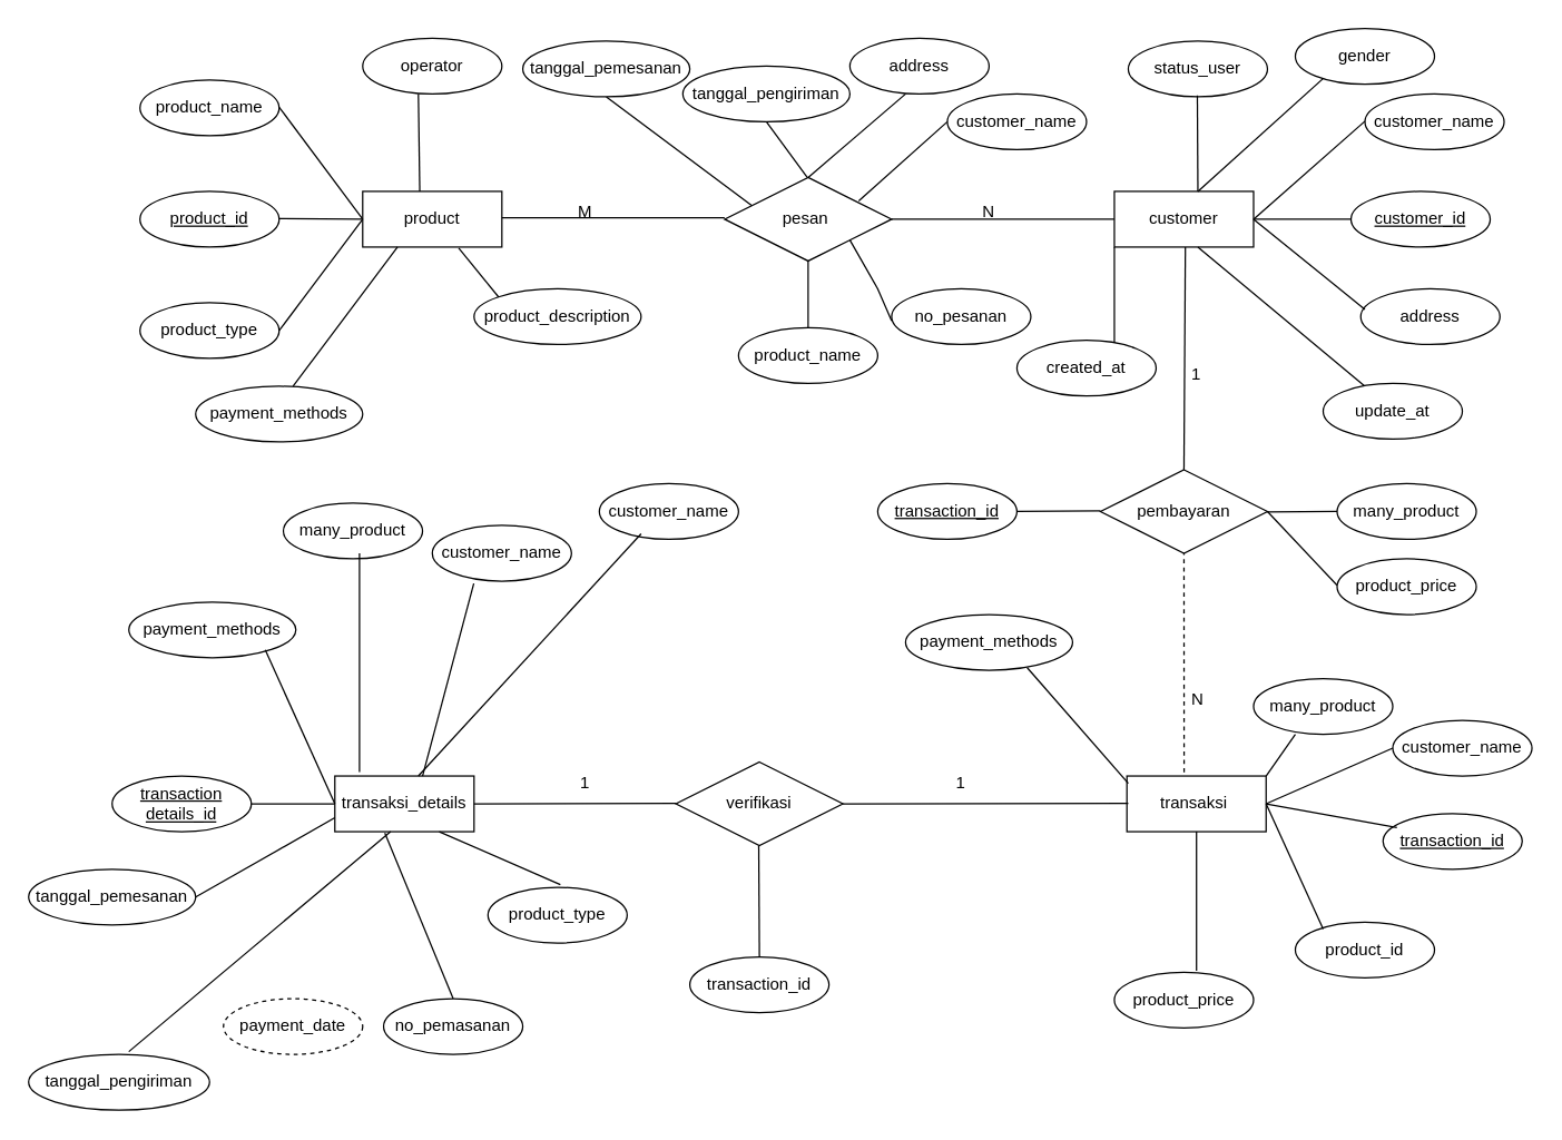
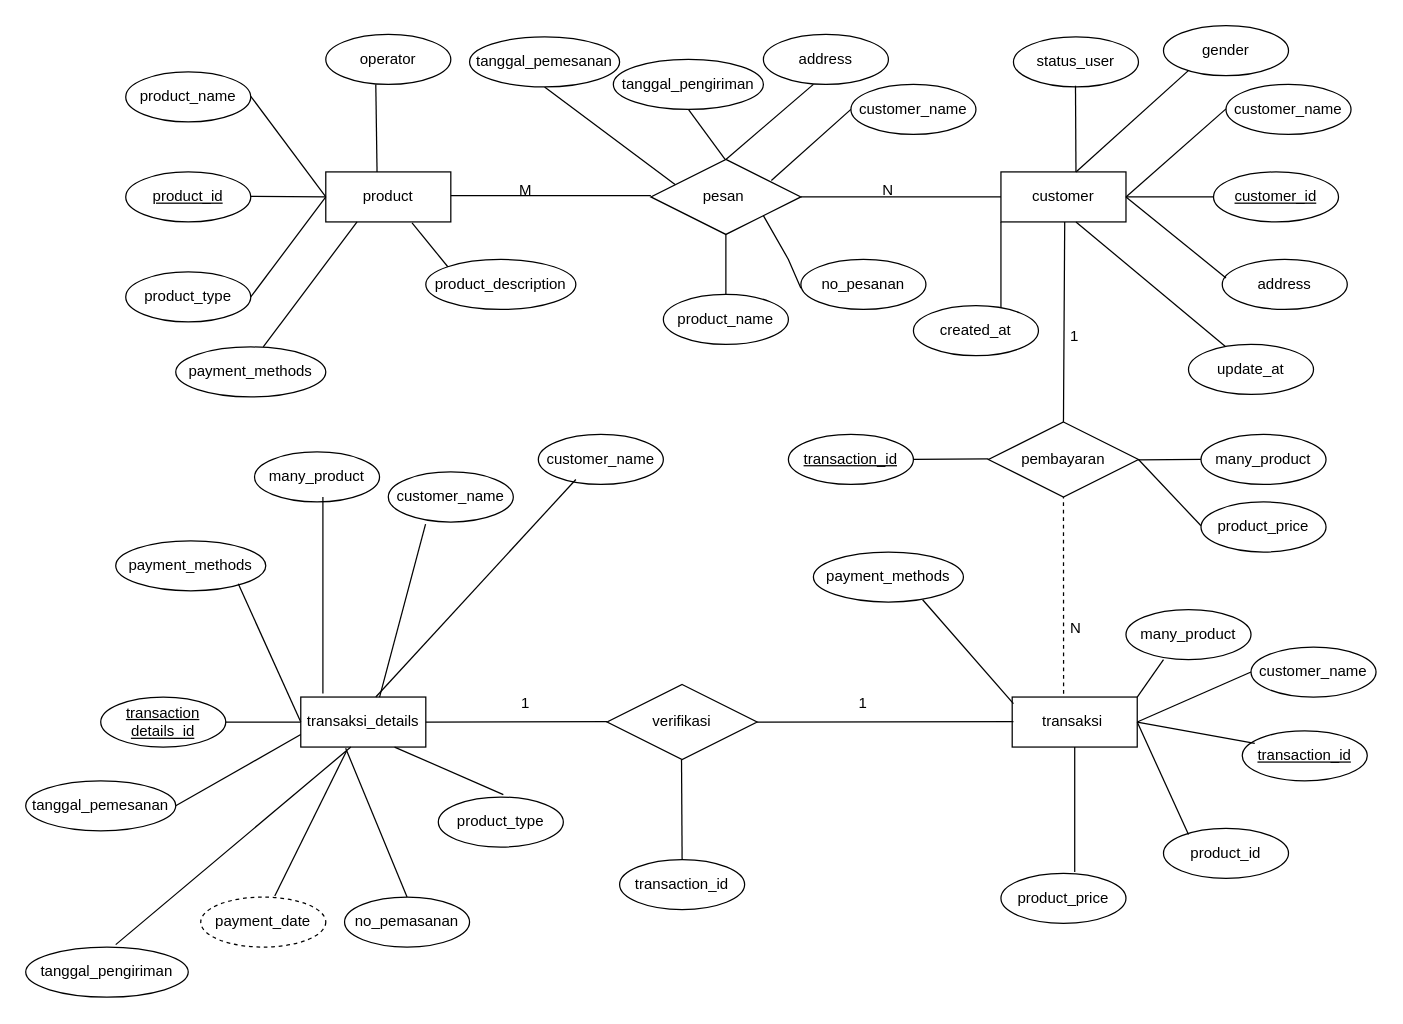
+ <mxCell id="81" value="" style="endArrow=none;html=1;rounded=0;entryX=0.592;entryY=-0.02;entryDx=0;entryDy=0;exitX=0.366;exitY=1.077;exitDx=0;exitDy=0;exitPerimeter=0;entryPerimeter=0;" edge="1" parent="1" source="66" target="74"><mxGeometry relative="1" as="geometry"><mxPoint x="290.5" y="597" as="sourcePoint" /><mxPoint x="289.5" y="683" as="targetPoint" /></mxGeometry></mxCell>
